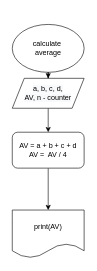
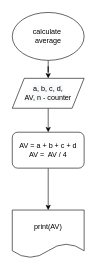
- <mxCell id="3" value="calculate&amp;nbsp;&lt;br&gt;average" style="ellipse;whiteSpace=wrap;html=1;" vertex="1" parent="1"><mxGeometry x="20" y="40" width="120" height="80" as="geometry" /></mxCell>
+ <mxCell id="3" value="calculate&amp;nbsp;&lt;br&gt;average" style="ellipse;whiteSpace=wrap;html=1;" vertex="1" parent="1"><mxGeometry x="20" y="20" width="120" height="80" as="geometry" /></mxCell>
